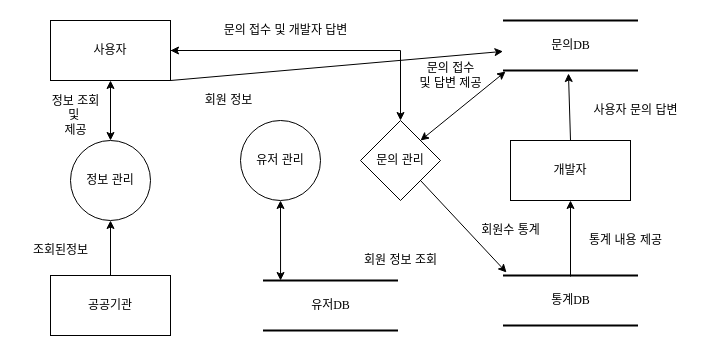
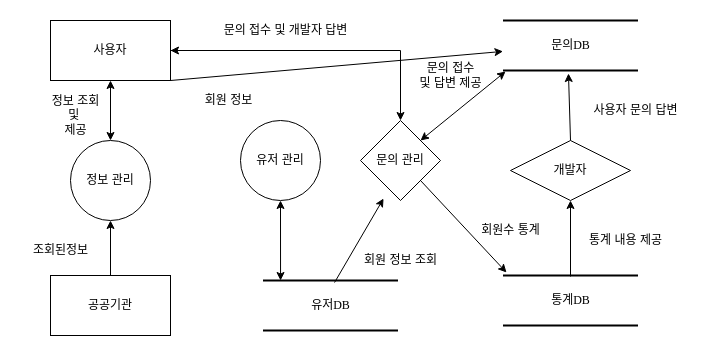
- <mxCell id="11" value="개발자" style="rounded=0;whiteSpace=wrap;html=1;" vertex="1" parent="1"><mxGeometry x="510" y="140" width="120" height="60" as="geometry" /></mxCell>
+ <mxCell id="11" value="개발자" style="rhombus;whiteSpace=wrap;html=1;" vertex="1" parent="1"><mxGeometry x="510" y="140" width="120" height="60" as="geometry" /></mxCell>
+ <mxCell id="22" value="" style="endArrow=classic;html=1;rounded=0;entryX=0.288;entryY=0.975;entryDx=0;entryDy=0;entryPerimeter=0;exitX=0.53;exitY=0.04;exitDx=0;exitDy=0;exitPerimeter=0;" edge="1" parent="1" source="2" target="5"><mxGeometry width="50" height="50" relative="1" as="geometry"><mxPoint x="490" y="240" as="sourcePoint" /><mxPoint x="540" y="190" as="targetPoint" /></mxGeometry></mxCell>
